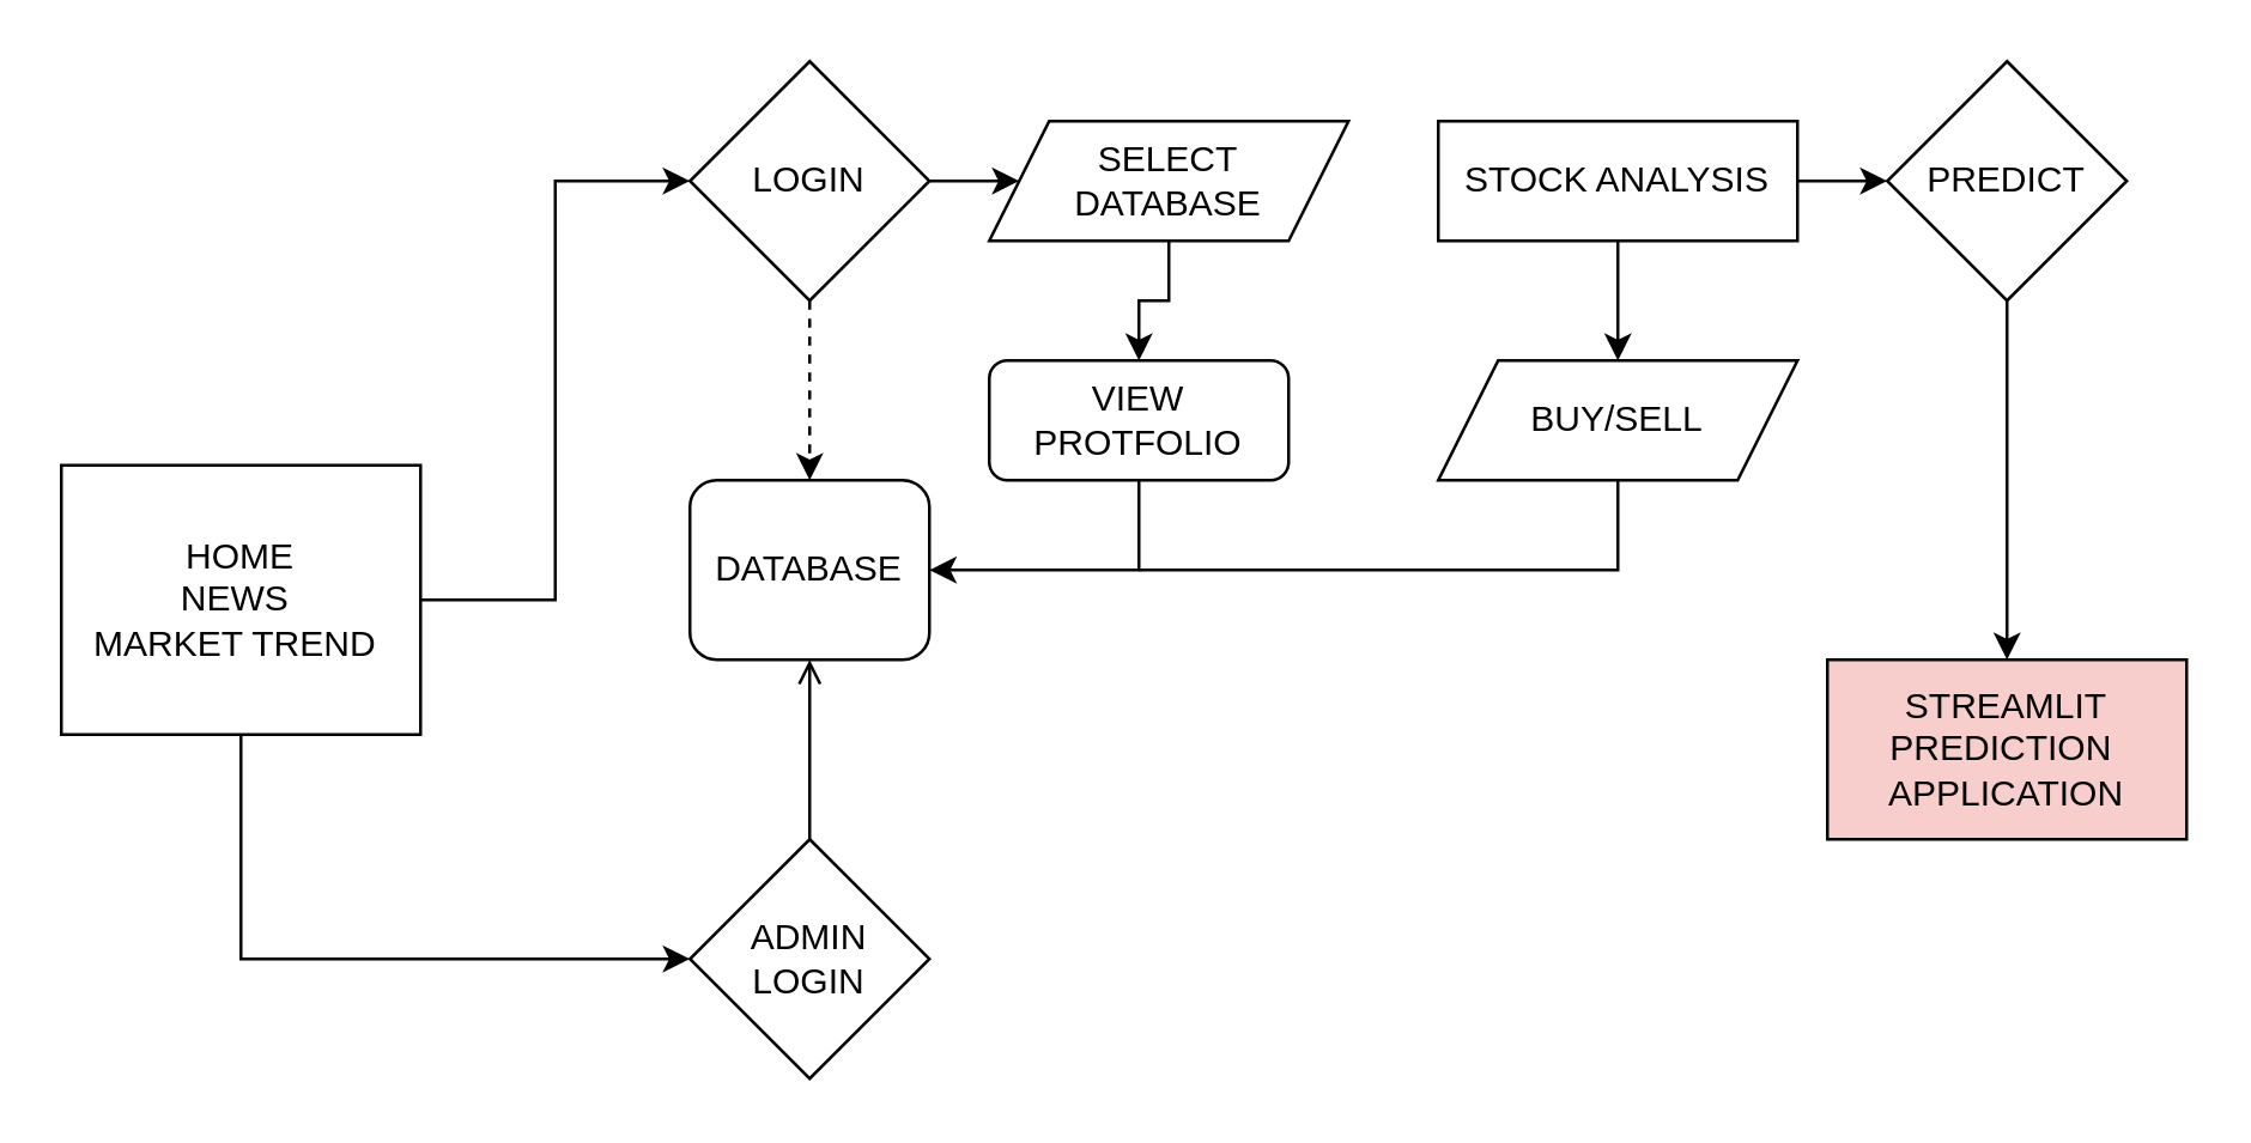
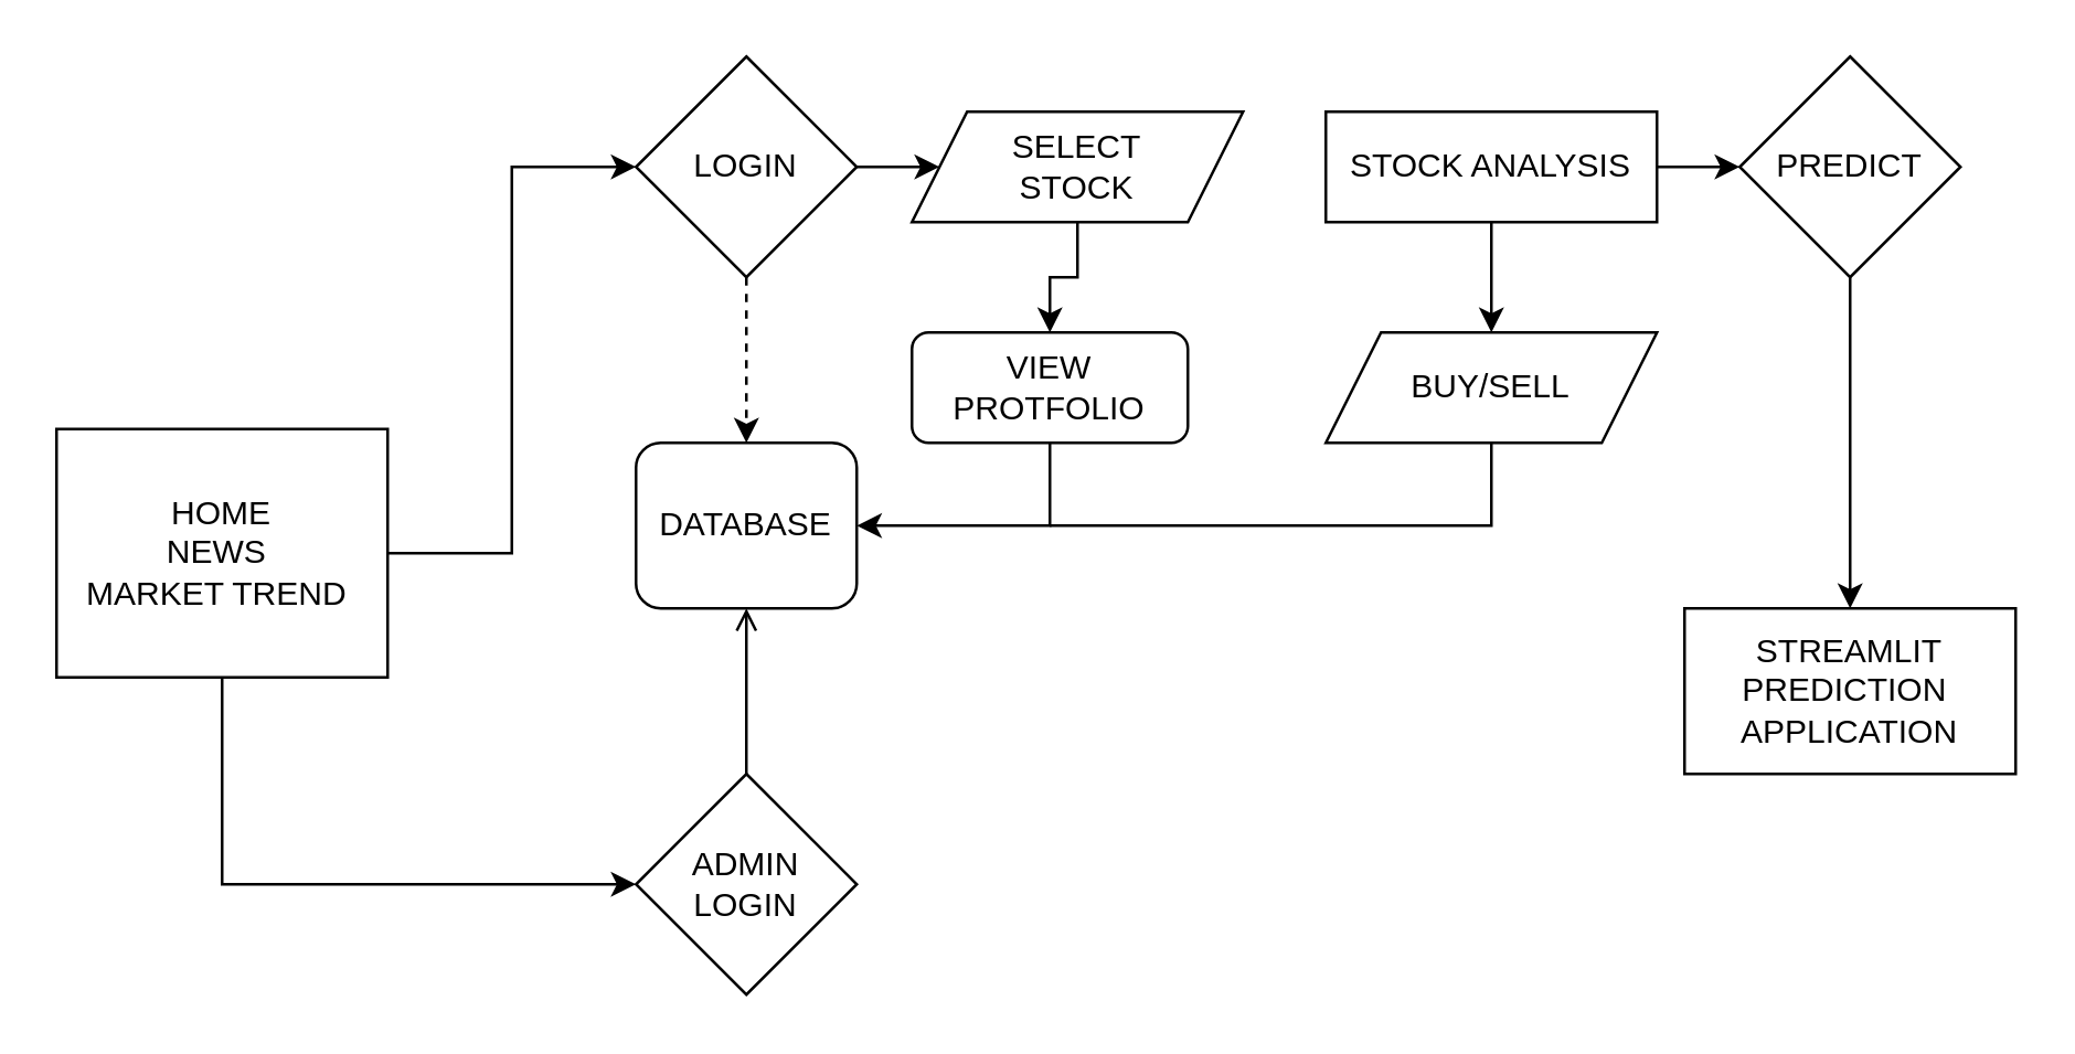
- <mxCell id="12" value="SELECT&lt;div&gt;DATABASE&lt;/div&gt;" style="shape=parallelogram;perimeter=parallelogramPerimeter;whiteSpace=wrap;html=1;fixedSize=1;" vertex="1" parent="1"><mxGeometry x="330" y="40" width="120" height="40" as="geometry" /></mxCell>
+ <mxCell id="12" value="SELECT&lt;div&gt;STOCK&lt;/div&gt;" style="shape=parallelogram;perimeter=parallelogramPerimeter;whiteSpace=wrap;html=1;fixedSize=1;" vertex="1" parent="1"><mxGeometry x="330" y="40" width="120" height="40" as="geometry" /></mxCell>
- <mxCell id="19" value="STREAMLIT&lt;div&gt;PREDICTION&amp;nbsp;&lt;/div&gt;&lt;div&gt;APPLICATION&lt;/div&gt;" style="rounded=0;whiteSpace=wrap;html=1;fillColor=#f8cecc;" vertex="1" parent="1"><mxGeometry x="610" y="220" width="120" height="60" as="geometry" /></mxCell>
+ <mxCell id="19" value="STREAMLIT&lt;div&gt;PREDICTION&amp;nbsp;&lt;/div&gt;&lt;div&gt;APPLICATION&lt;/div&gt;" style="rounded=0;whiteSpace=wrap;html=1;" vertex="1" parent="1"><mxGeometry x="610" y="220" width="120" height="60" as="geometry" /></mxCell>
